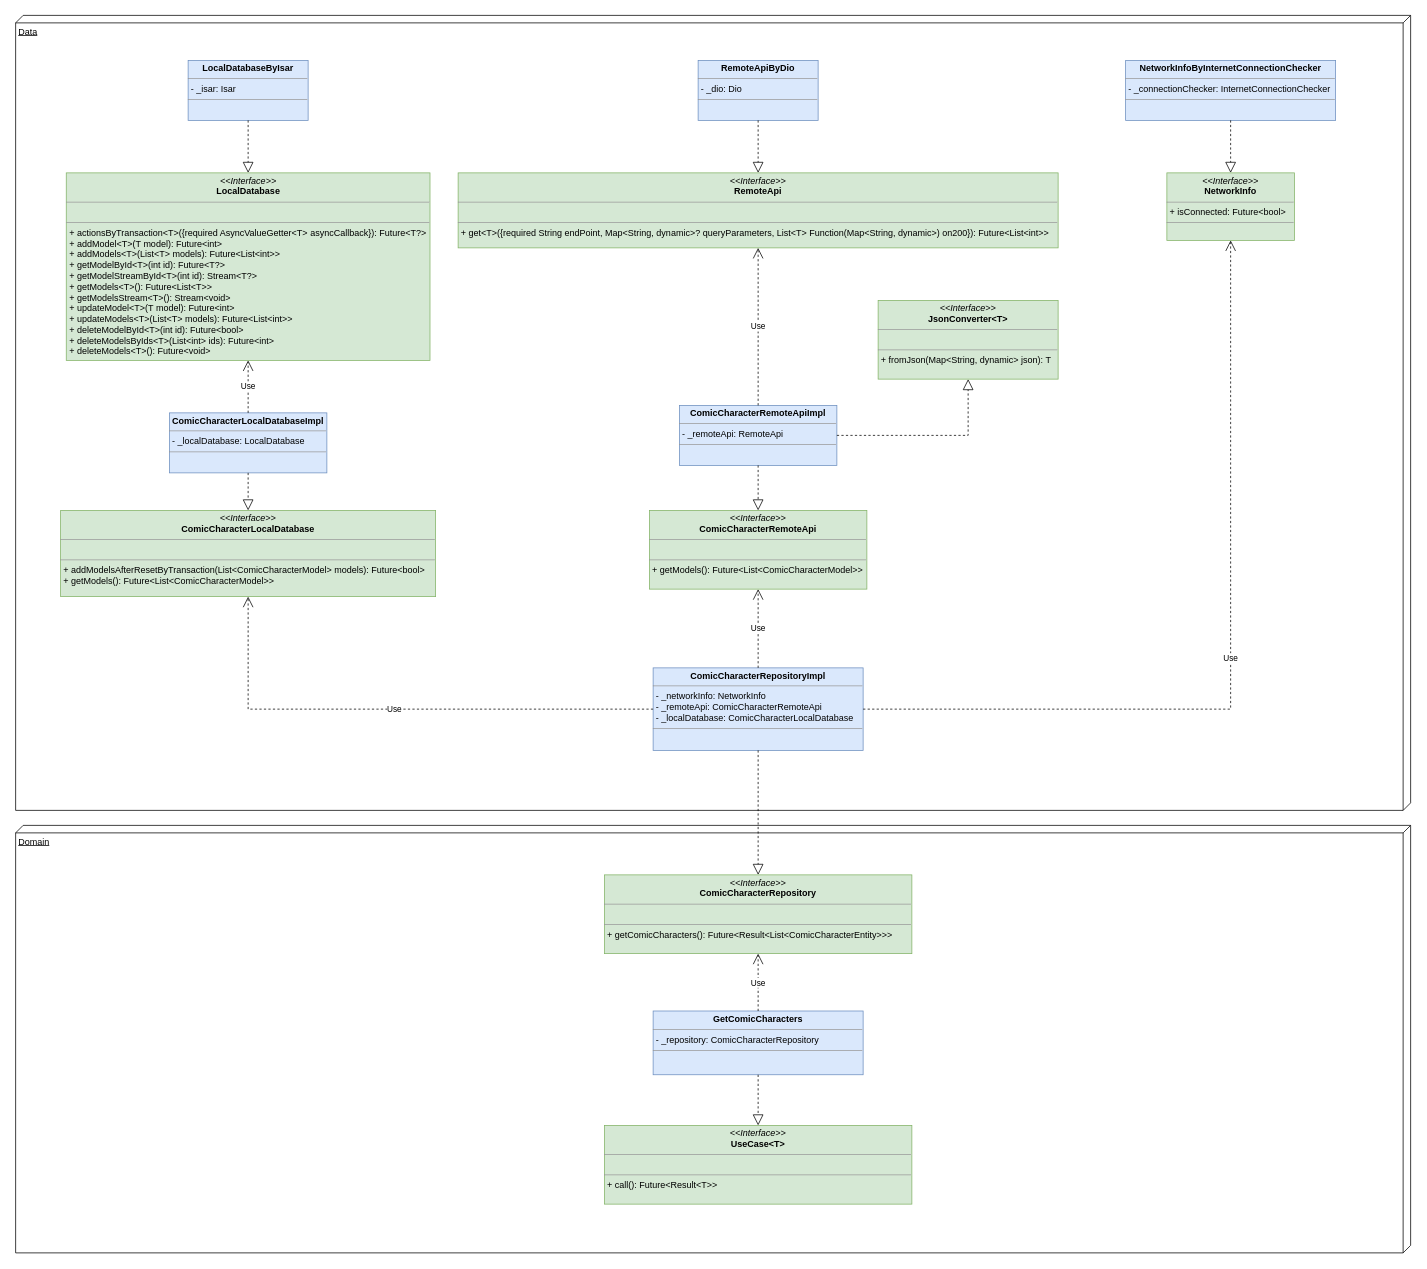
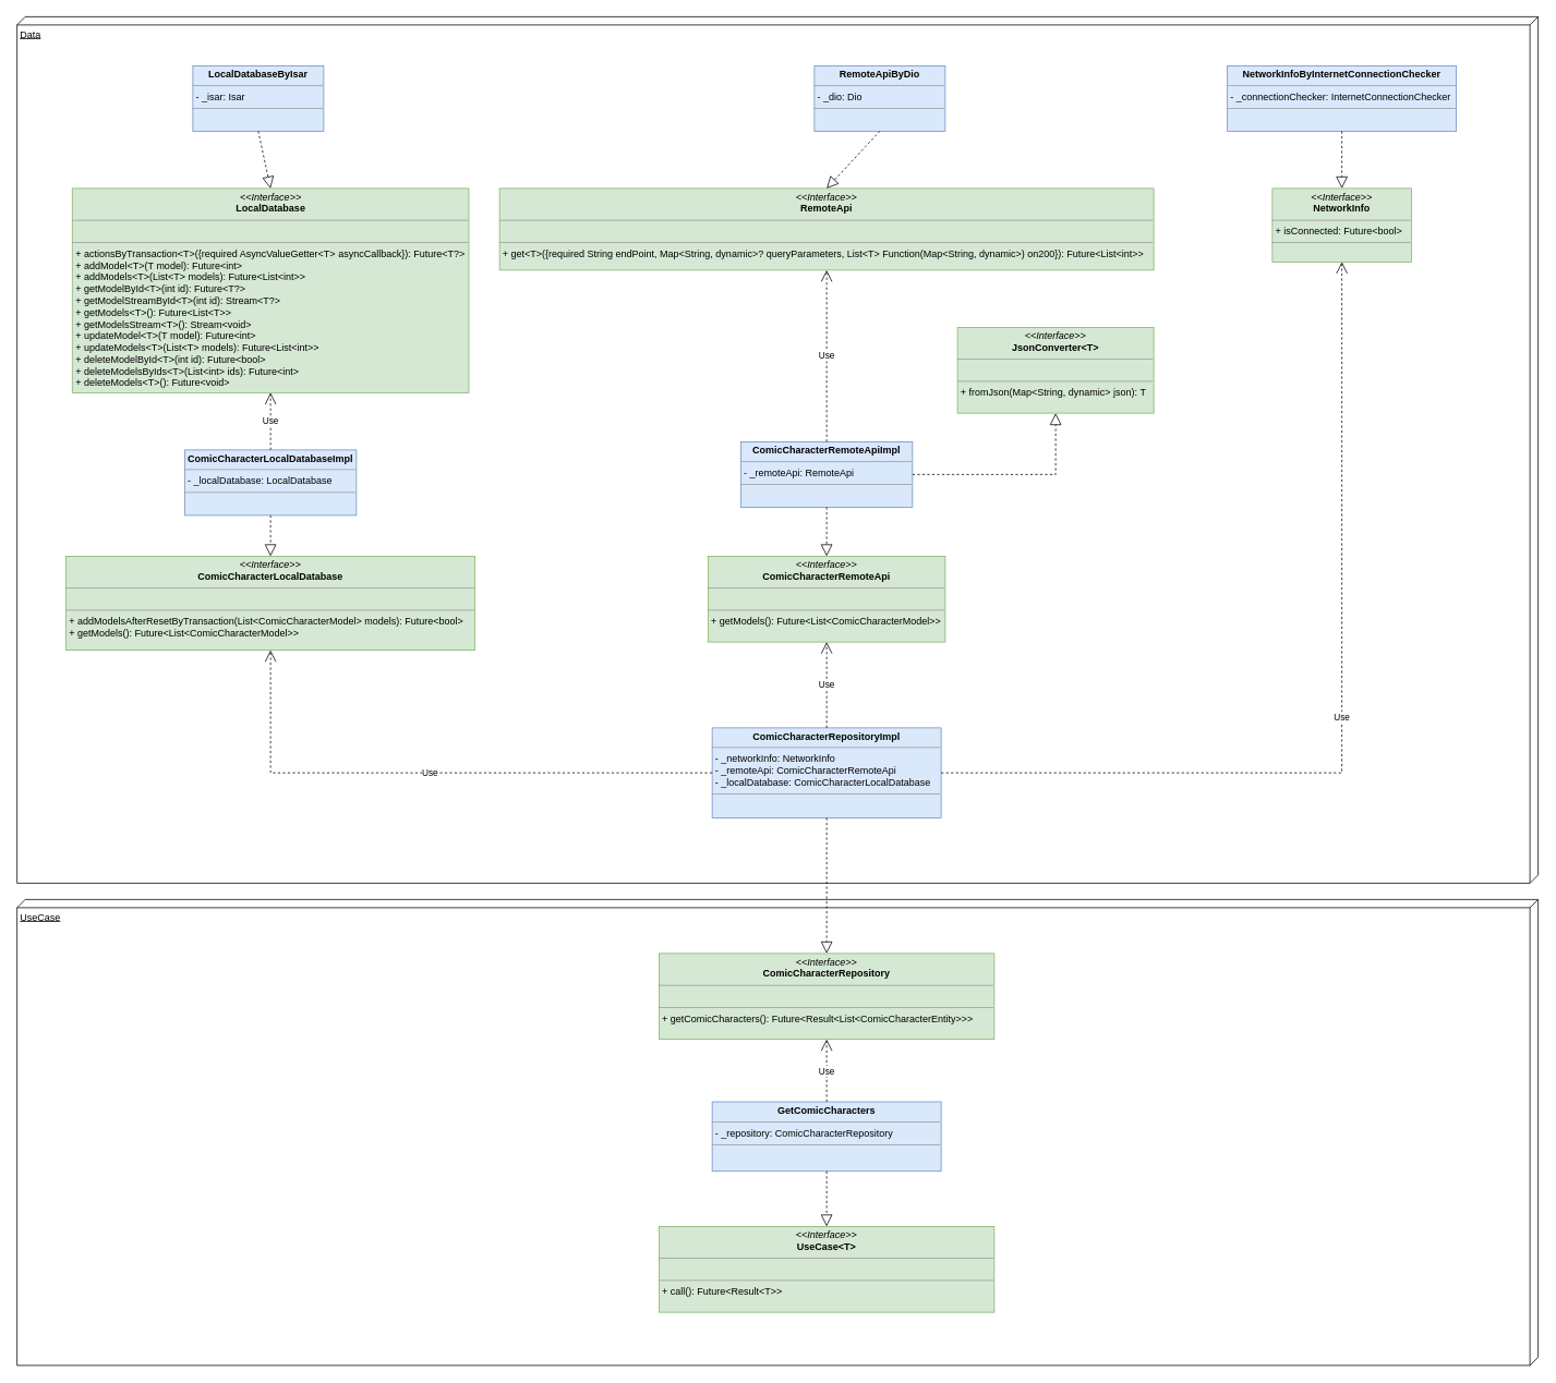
- <mxCell id="4" value="&lt;p style=&quot;margin:0px;margin-top:4px;text-align:center;&quot;&gt;&lt;b&gt;LocalDatabaseByIsar&lt;/b&gt;&lt;/p&gt;&lt;hr size=&quot;1&quot;&gt;&lt;p style=&quot;margin:0px;margin-left:4px;&quot;&gt;- _isar: Isar&lt;/p&gt;&lt;hr size=&quot;1&quot;&gt;&lt;p style=&quot;margin:0px;margin-left:4px;&quot;&gt;&lt;br&gt;&lt;/p&gt;" style="verticalAlign=top;align=left;overflow=fill;html=1;whiteSpace=wrap;fillColor=#dae8fc;strokeColor=#6c8ebf;" parent="1" vertex="1"><mxGeometry x="250" y="80" width="160" height="80" as="geometry" /></mxCell>
+ <mxCell id="4" value="&lt;p style=&quot;margin:0px;margin-top:4px;text-align:center;&quot;&gt;&lt;b&gt;LocalDatabaseByIsar&lt;/b&gt;&lt;/p&gt;&lt;hr size=&quot;1&quot;&gt;&lt;p style=&quot;margin:0px;margin-left:4px;&quot;&gt;- _isar: Isar&lt;/p&gt;&lt;hr size=&quot;1&quot;&gt;&lt;p style=&quot;margin:0px;margin-left:4px;&quot;&gt;&lt;br&gt;&lt;/p&gt;" style="verticalAlign=top;align=left;overflow=fill;html=1;whiteSpace=wrap;fillColor=#dae8fc;strokeColor=#6c8ebf;" parent="1" vertex="1"><mxGeometry x="235" y="80" width="160" height="80" as="geometry" /></mxCell>
- <mxCell id="8" value="&lt;p style=&quot;margin:0px;margin-top:4px;text-align:center;&quot;&gt;&lt;b&gt;RemoteApiByDio&lt;/b&gt;&lt;/p&gt;&lt;hr size=&quot;1&quot;&gt;&lt;p style=&quot;margin:0px;margin-left:4px;&quot;&gt;- _dio: Dio&lt;/p&gt;&lt;hr size=&quot;1&quot;&gt;&lt;p style=&quot;margin:0px;margin-left:4px;&quot;&gt;&lt;br&gt;&lt;/p&gt;" style="verticalAlign=top;align=left;overflow=fill;html=1;whiteSpace=wrap;fillColor=#dae8fc;strokeColor=#6c8ebf;" parent="1" vertex="1"><mxGeometry x="930" y="80" width="160" height="80" as="geometry" /></mxCell>
+ <mxCell id="8" value="&lt;p style=&quot;margin:0px;margin-top:4px;text-align:center;&quot;&gt;&lt;b&gt;RemoteApiByDio&lt;/b&gt;&lt;/p&gt;&lt;hr size=&quot;1&quot;&gt;&lt;p style=&quot;margin:0px;margin-left:4px;&quot;&gt;- _dio: Dio&lt;/p&gt;&lt;hr size=&quot;1&quot;&gt;&lt;p style=&quot;margin:0px;margin-left:4px;&quot;&gt;&lt;br&gt;&lt;/p&gt;" style="verticalAlign=top;align=left;overflow=fill;html=1;whiteSpace=wrap;fillColor=#dae8fc;strokeColor=#6c8ebf;" parent="1" vertex="1"><mxGeometry x="995" y="80" width="160" height="80" as="geometry" /></mxCell>
- <mxCell id="24" value="Domain" style="verticalAlign=top;align=left;spacingTop=8;spacingLeft=2;spacingRight=12;shape=cube;size=10;direction=south;fontStyle=4;html=1;whiteSpace=wrap;" parent="1" vertex="1"><mxGeometry x="20" y="1100" width="1860" height="570" as="geometry" /></mxCell>
+ <mxCell id="24" value="UseCase" style="verticalAlign=top;align=left;spacingTop=8;spacingLeft=2;spacingRight=12;shape=cube;size=10;direction=south;fontStyle=4;html=1;whiteSpace=wrap;" parent="1" vertex="1"><mxGeometry x="20" y="1100" width="1860" height="570" as="geometry" /></mxCell>
